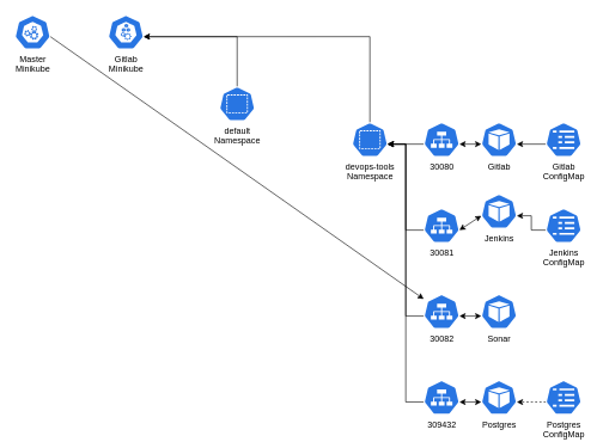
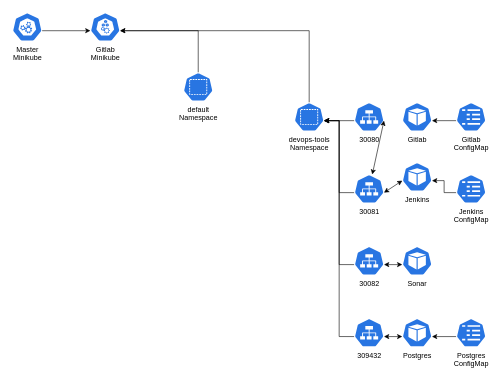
- <mxCell id="14" value="" style="endArrow=classic;startArrow=classic;html=1;rounded=0;entryX=0.005;entryY=0.63;entryDx=0;entryDy=0;entryPerimeter=0;exitX=0.995;exitY=0.63;exitDx=0;exitDy=0;exitPerimeter=0;" edge="1" parent="1" source="10" target="11"><mxGeometry width="50" height="50" relative="1" as="geometry"><mxPoint x="440" y="260" as="sourcePoint" /><mxPoint x="490" y="210" as="targetPoint" /></mxGeometry></mxCell>
+ <mxCell id="14" value="" style="endArrow=classic;startArrow=classic;html=1;rounded=0;exitX=0.995;exitY=0.63;exitDx=0;exitDy=0;exitPerimeter=0;" edge="1" parent="1" source="10" target="16"><mxGeometry width="50" height="50" relative="1" as="geometry"><mxPoint x="440" y="260" as="sourcePoint" /><mxPoint x="490" y="210" as="targetPoint" /></mxGeometry></mxCell>
- <mxCell id="4" value="" style="endArrow=classic;html=1;rounded=0;exitX=0.995;exitY=0.63;exitDx=0;exitDy=0;exitPerimeter=0;" edge="1" parent="1" source="2" target="22"><mxGeometry width="50" height="50" relative="1" as="geometry"><mxPoint x="250" y="240" as="sourcePoint" /><mxPoint x="300" y="190" as="targetPoint" /></mxGeometry></mxCell>
+ <mxCell id="4" value="" style="endArrow=classic;html=1;rounded=0;exitX=0.995;exitY=0.63;exitDx=0;exitDy=0;exitPerimeter=0;entryX=0.005;entryY=0.63;entryDx=0;entryDy=0;entryPerimeter=0;" edge="1" parent="1" source="2" target="3"><mxGeometry width="50" height="50" relative="1" as="geometry"><mxPoint x="250" y="240" as="sourcePoint" /><mxPoint x="300" y="190" as="targetPoint" /></mxGeometry></mxCell>
- <mxCell id="28" style="edgeStyle=orthogonalEdgeStyle;rounded=0;orthogonalLoop=1;jettySize=auto;html=1;exitX=0.005;exitY=0.63;exitDx=0;exitDy=0;exitPerimeter=0;entryX=0.995;entryY=0.63;entryDx=0;entryDy=0;entryPerimeter=0;dashed=1;" edge="1" parent="1" source="29" target="27"><mxGeometry relative="1" as="geometry" /></mxCell>
+ <mxCell id="28" style="edgeStyle=orthogonalEdgeStyle;rounded=0;orthogonalLoop=1;jettySize=auto;html=1;exitX=0.005;exitY=0.63;exitDx=0;exitDy=0;exitPerimeter=0;entryX=0.995;entryY=0.63;entryDx=0;entryDy=0;entryPerimeter=0;" edge="1" parent="1" source="29" target="27"><mxGeometry relative="1" as="geometry" /></mxCell>
